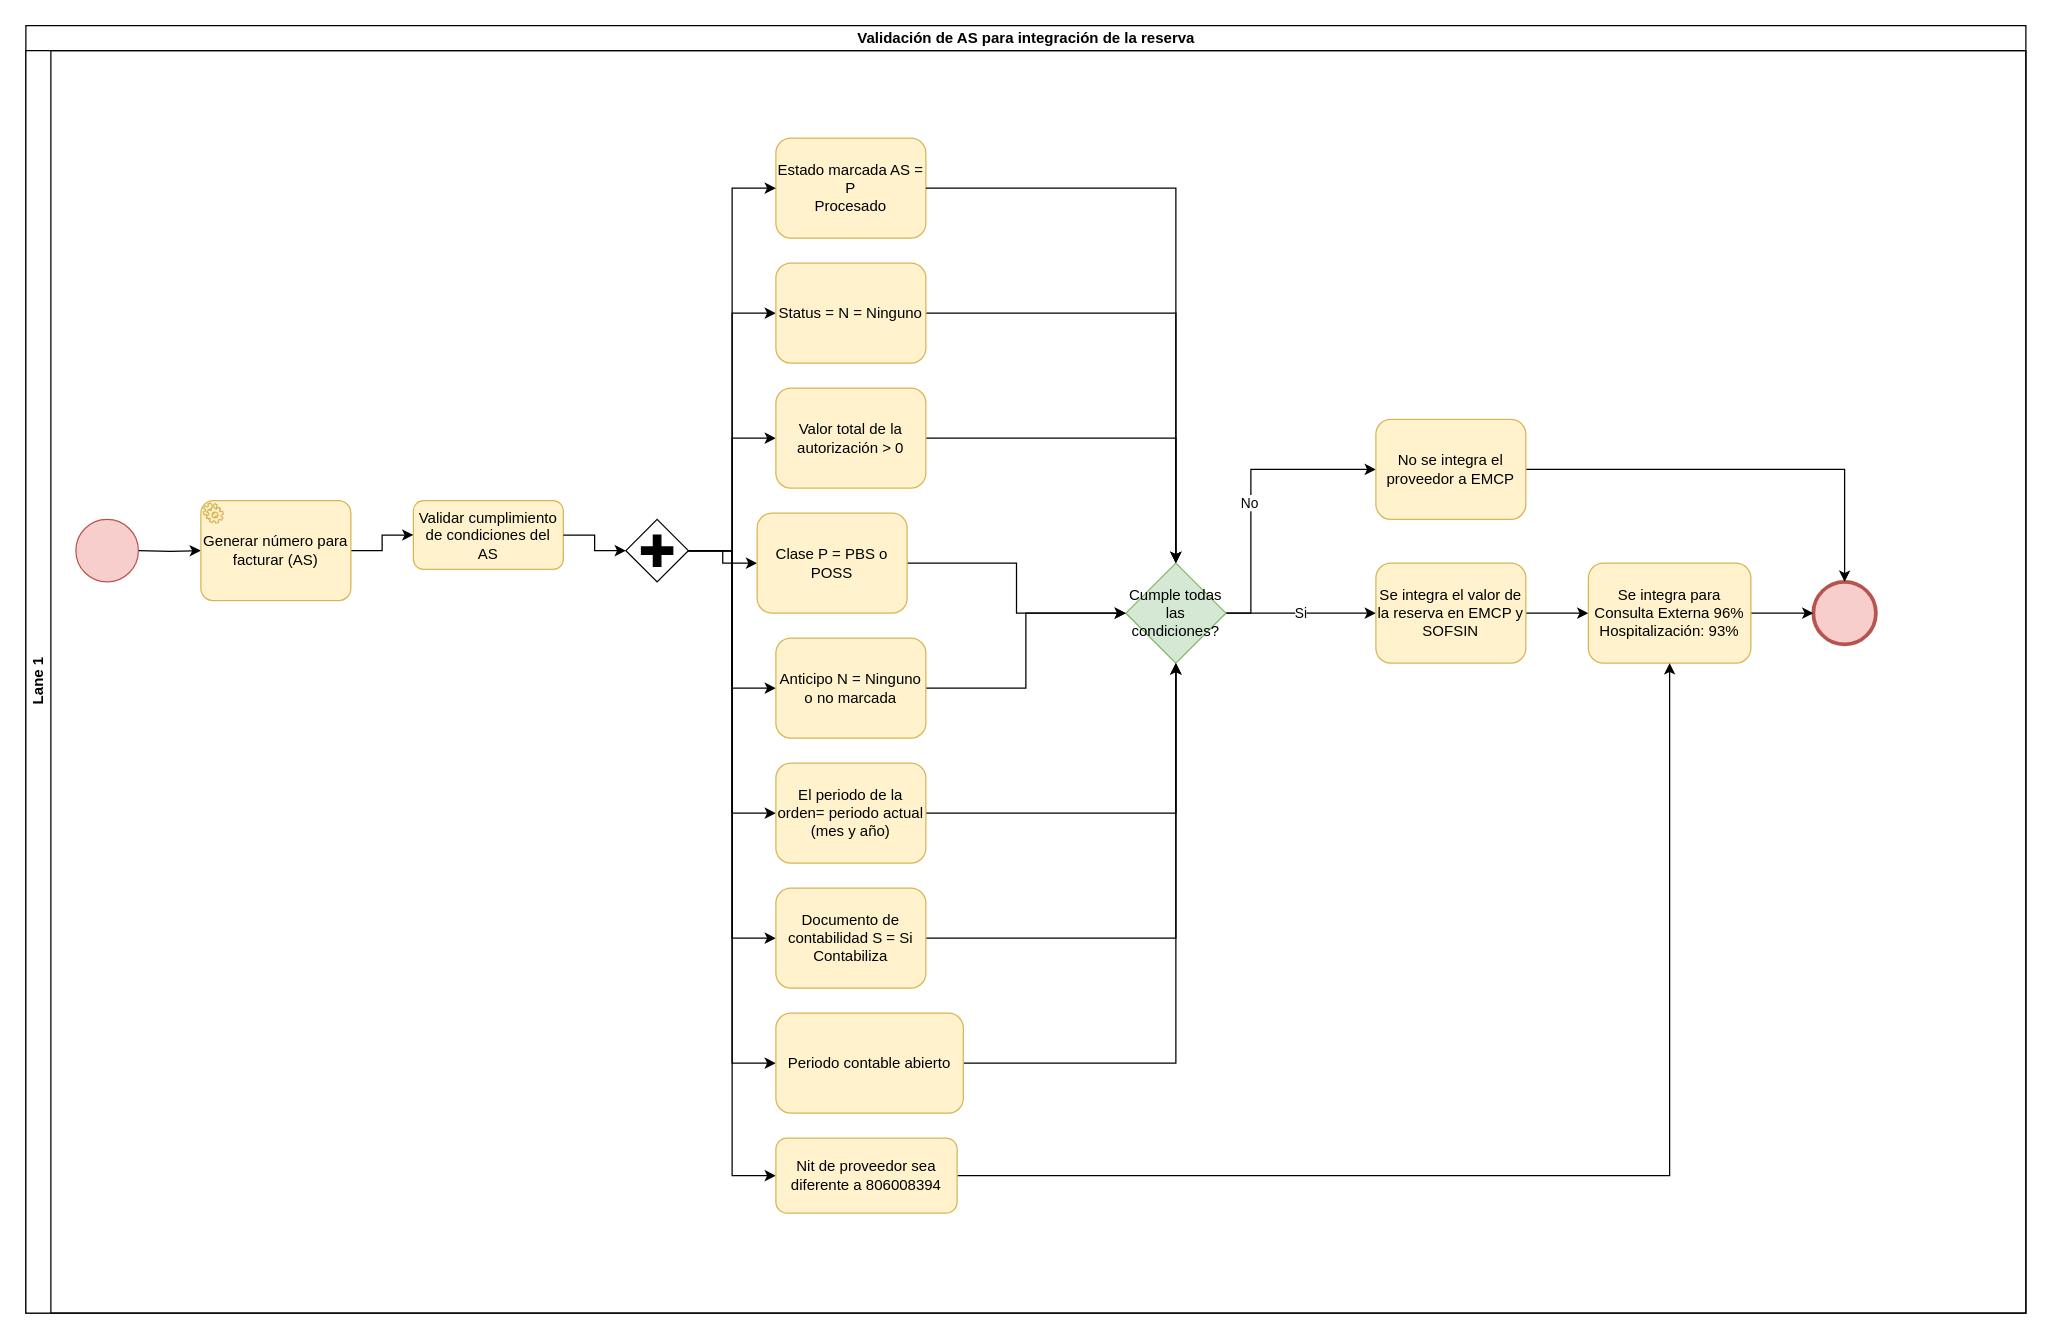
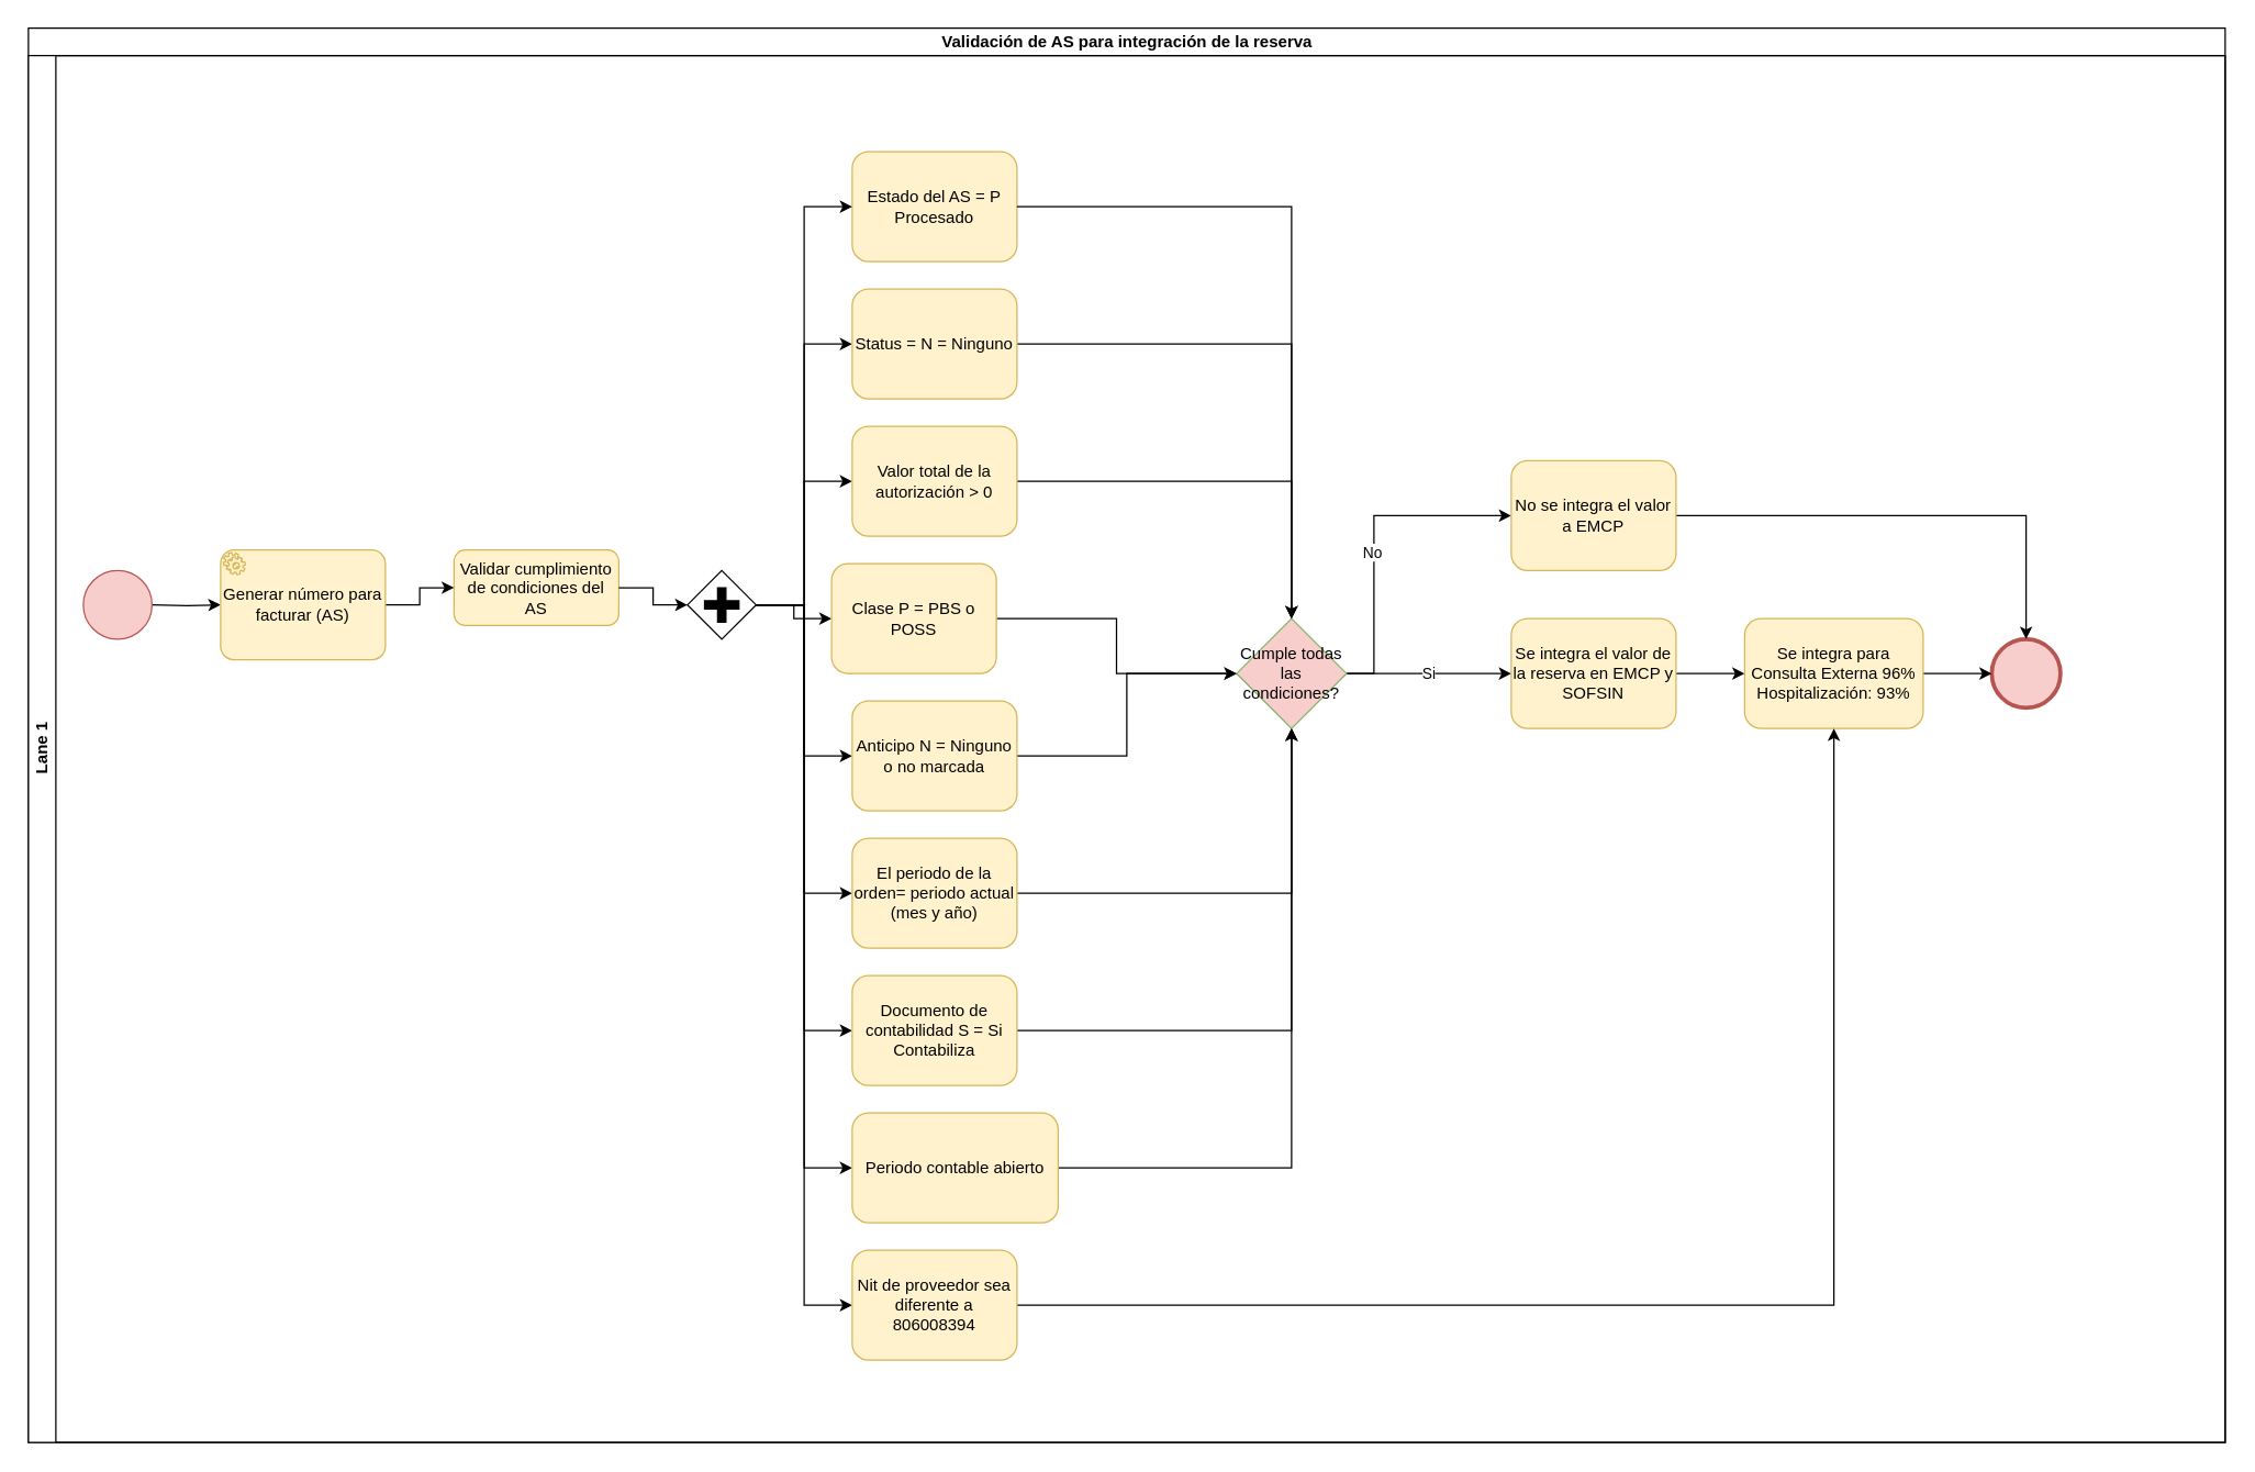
- <mxCell id="6" value="Estado marcada AS = P&lt;br&gt;Procesado" style="shape=ext;rounded=1;html=1;whiteSpace=wrap;fillColor=#fff2cc;strokeColor=#d6b656;" vertex="1" parent="3"><mxGeometry x="600" y="70" width="120" height="80" as="geometry" /></mxCell>
+ <mxCell id="6" value="Estado del AS = P&lt;br&gt;Procesado" style="shape=ext;rounded=1;html=1;whiteSpace=wrap;fillColor=#fff2cc;strokeColor=#d6b656;" vertex="1" parent="3"><mxGeometry x="600" y="70" width="120" height="80" as="geometry" /></mxCell>
- <mxCell id="44" value="No se integra el proveedor a EMCP" style="shape=ext;rounded=1;html=1;whiteSpace=wrap;fillColor=#fff2cc;strokeColor=#d6b656;" vertex="1" parent="3"><mxGeometry x="1080" y="295" width="120" height="80" as="geometry" /></mxCell>
+ <mxCell id="44" value="No se integra el valor a EMCP" style="shape=ext;rounded=1;html=1;whiteSpace=wrap;fillColor=#fff2cc;strokeColor=#d6b656;" vertex="1" parent="3"><mxGeometry x="1080" y="295" width="120" height="80" as="geometry" /></mxCell>
- <mxCell id="11" value="Cumple todas las condiciones?" style="rhombus;whiteSpace=wrap;html=1;fillColor=#d5e8d4;strokeColor=#82b366;" vertex="1" parent="3"><mxGeometry x="880" y="410" width="80" height="80" as="geometry" /></mxCell>
+ <mxCell id="11" value="Cumple todas las condiciones?" style="rhombus;whiteSpace=wrap;html=1;fillColor=#f8cecc;strokeColor=#82b366;" vertex="1" parent="3"><mxGeometry x="880" y="410" width="80" height="80" as="geometry" /></mxCell>
- <mxCell id="48" value="Nit de proveedor sea diferente a 806008394" style="shape=ext;rounded=1;html=1;whiteSpace=wrap;fillColor=#fff2cc;strokeColor=#d6b656;" vertex="1" parent="3"><mxGeometry x="600" y="870" width="145" height="60" as="geometry" /></mxCell>
+ <mxCell id="48" value="Nit de proveedor sea diferente a 806008394" style="shape=ext;rounded=1;html=1;whiteSpace=wrap;fillColor=#fff2cc;strokeColor=#d6b656;" vertex="1" parent="3"><mxGeometry x="600" y="870" width="120" height="80" as="geometry" /></mxCell>
